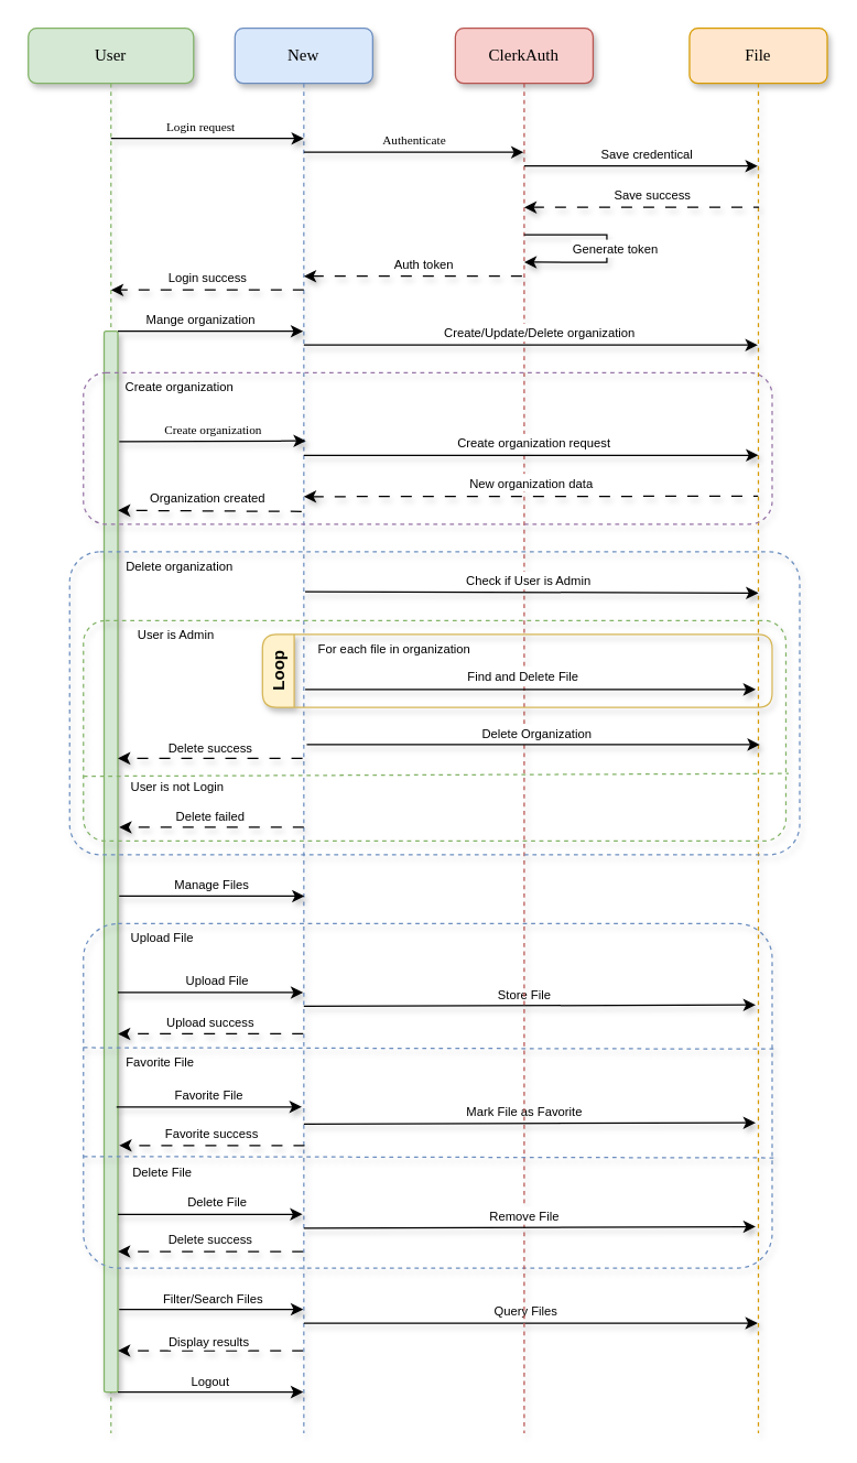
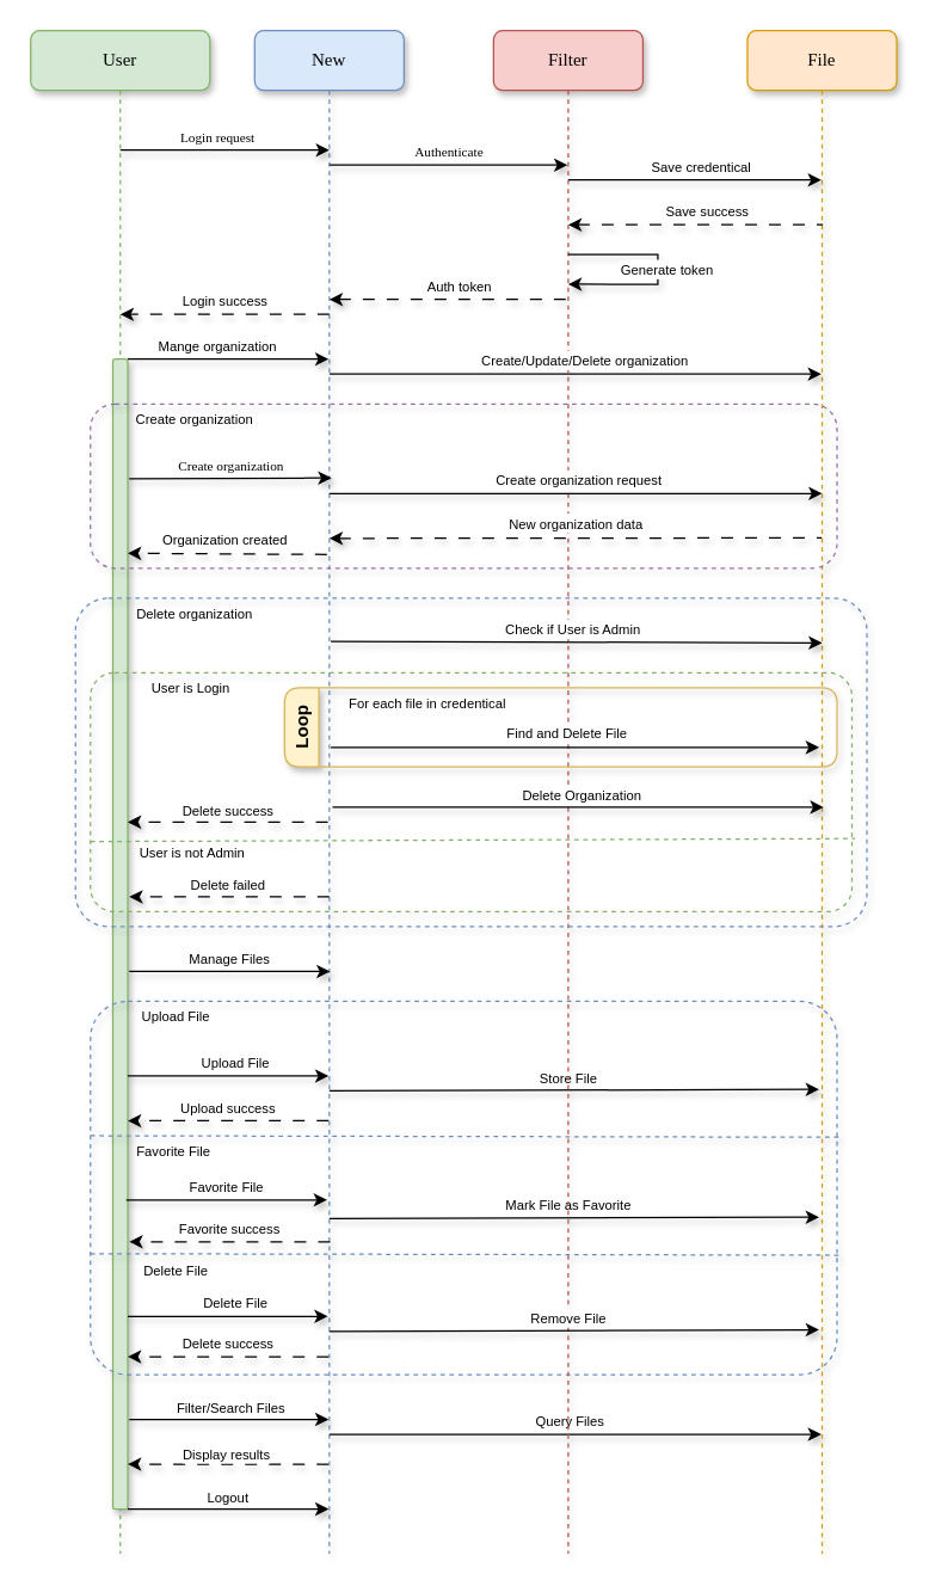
- <mxCell id="25" value="ClerkAuth" style="shape=umlLifeline;perimeter=lifelinePerimeter;whiteSpace=wrap;html=1;container=1;collapsible=0;recursiveResize=0;outlineConnect=0;rounded=1;shadow=1;comic=0;labelBackgroundColor=none;strokeWidth=1;fontFamily=Verdana;fontSize=12;align=center;fillColor=#f8cecc;strokeColor=#b85450;" parent="1" vertex="1"><mxGeometry x="330" y="20" width="100" height="1020" as="geometry" /></mxCell>
+ <mxCell id="25" value="Filter" style="shape=umlLifeline;perimeter=lifelinePerimeter;whiteSpace=wrap;html=1;container=1;collapsible=0;recursiveResize=0;outlineConnect=0;rounded=1;shadow=1;comic=0;labelBackgroundColor=none;strokeWidth=1;fontFamily=Verdana;fontSize=12;align=center;fillColor=#f8cecc;strokeColor=#b85450;" parent="1" vertex="1"><mxGeometry x="330" y="20" width="100" height="1020" as="geometry" /></mxCell>
- <mxCell id="57" value="&lt;font style=&quot;font-size: 9px;&quot;&gt;User is Admin&lt;/font&gt;" style="text;html=1;align=center;verticalAlign=middle;whiteSpace=wrap;rounded=0;" vertex="1" parent="1"><mxGeometry x="85" y="450" width="85" height="20" as="geometry" /></mxCell>
+ <mxCell id="57" value="&lt;font style=&quot;font-size: 9px;&quot;&gt;User is Login&lt;/font&gt;" style="text;html=1;align=center;verticalAlign=middle;whiteSpace=wrap;rounded=0;" vertex="1" parent="1"><mxGeometry x="85" y="450" width="85" height="20" as="geometry" /></mxCell>
- <mxCell id="61" value="&lt;font style=&quot;font-size: 9px;&quot;&gt;For each file in organization&lt;/font&gt;" style="text;html=1;align=center;verticalAlign=middle;whiteSpace=wrap;rounded=0;" vertex="1" parent="1"><mxGeometry x="222.13" y="460" width="127.87" height="20" as="geometry" /></mxCell>
+ <mxCell id="61" value="&lt;font style=&quot;font-size: 9px;&quot;&gt;For each file in credentical&lt;/font&gt;" style="text;html=1;align=center;verticalAlign=middle;whiteSpace=wrap;rounded=0;" vertex="1" parent="1"><mxGeometry x="222.13" y="460" width="127.87" height="20" as="geometry" /></mxCell>
- <mxCell id="67" value="&lt;font style=&quot;font-size: 9px;&quot;&gt;User is not Login&lt;/font&gt;" style="text;html=1;align=center;verticalAlign=middle;whiteSpace=wrap;rounded=0;" vertex="1" parent="1"><mxGeometry x="86" y="560" width="85" height="20" as="geometry" /></mxCell>
+ <mxCell id="67" value="&lt;font style=&quot;font-size: 9px;&quot;&gt;User is not Admin&lt;/font&gt;" style="text;html=1;align=center;verticalAlign=middle;whiteSpace=wrap;rounded=0;" vertex="1" parent="1"><mxGeometry x="86" y="560" width="85" height="20" as="geometry" /></mxCell>
